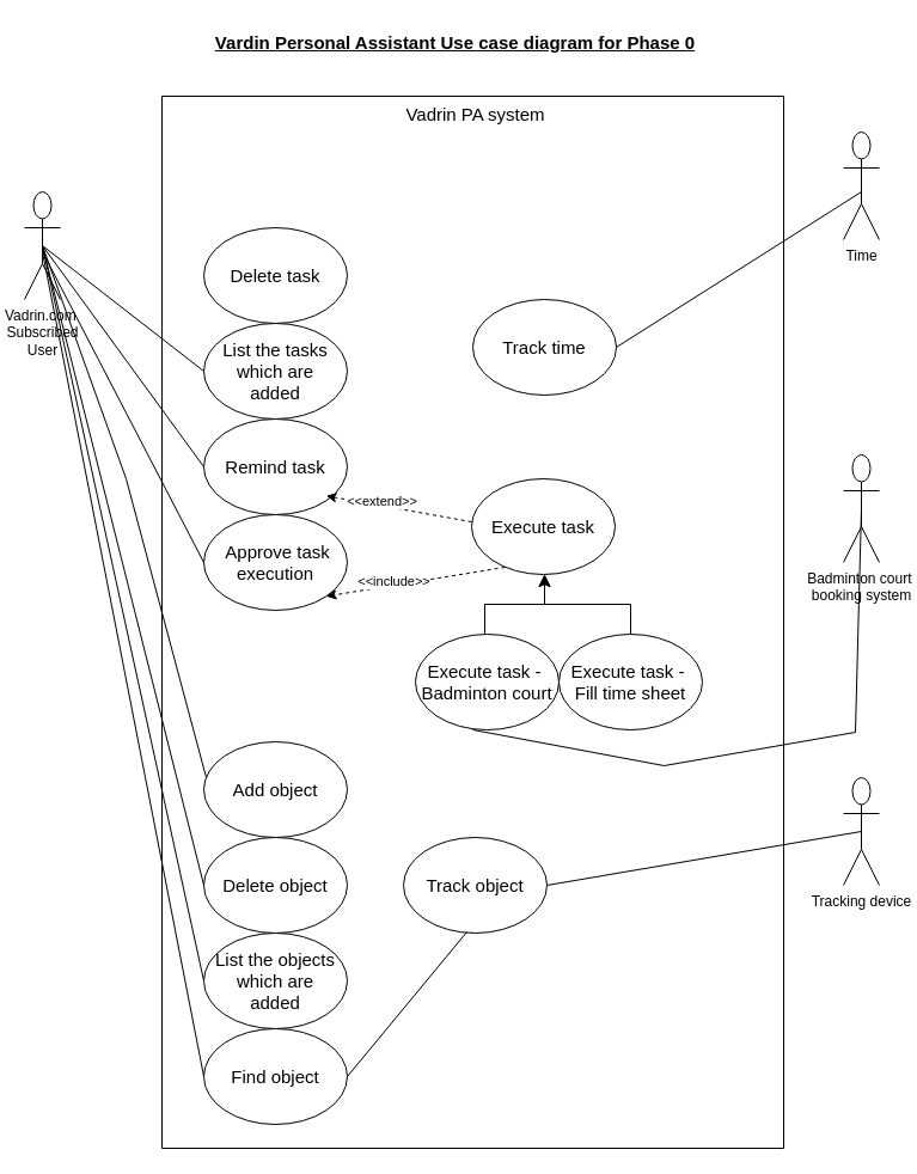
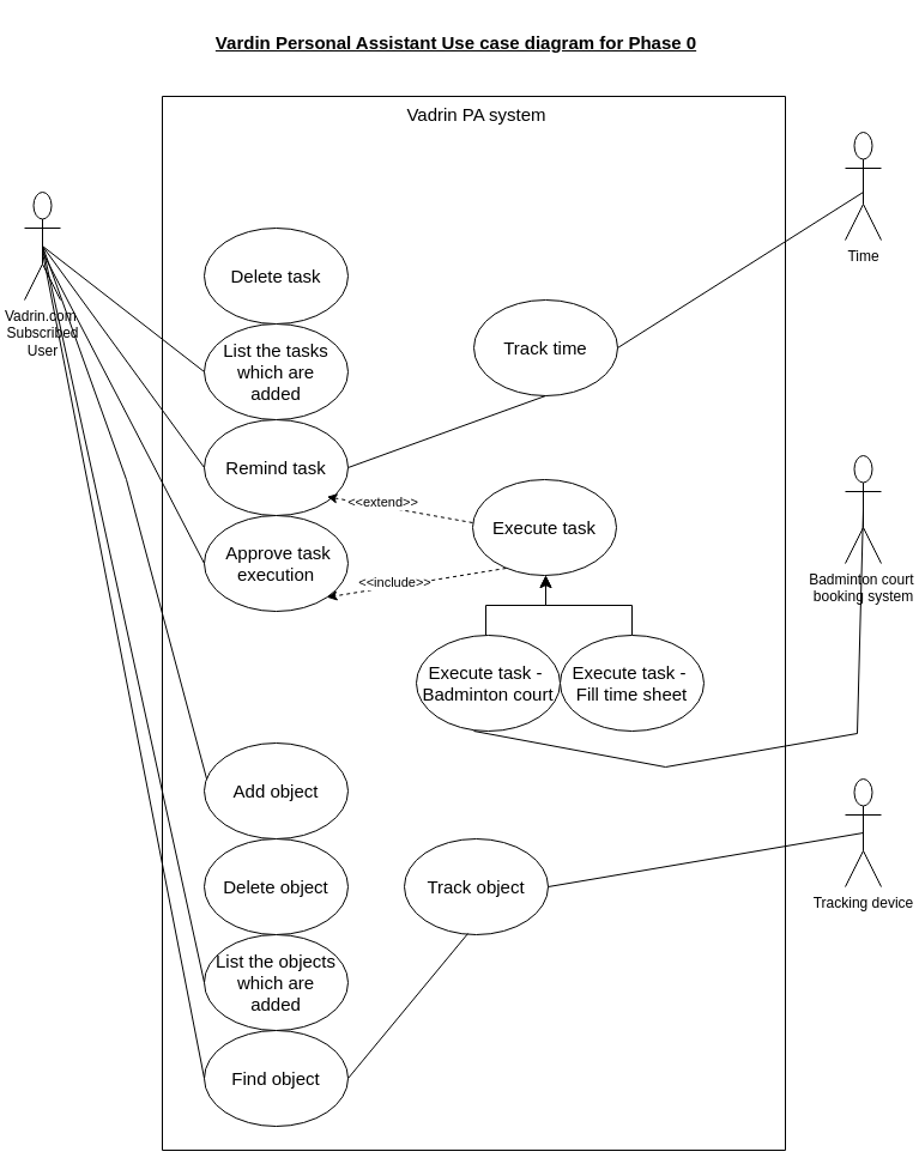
+ <mxCell id="14" value="" style="endArrow=none;html=1;rounded=0;fontSize=15;entryX=0.5;entryY=1;entryDx=0;entryDy=0;exitX=1;exitY=0.5;exitDx=0;exitDy=0;" edge="1" parent="2" source="9" target="13"><mxGeometry width="50" height="50" relative="1" as="geometry"><mxPoint x="332" y="170" as="sourcePoint" /><mxPoint x="595" y="90" as="targetPoint" /></mxGeometry></mxCell>
- <mxCell id="27" value="" style="endArrow=none;html=1;rounded=0;fontSize=15;entryX=0;entryY=0.5;entryDx=0;entryDy=0;exitX=0.5;exitY=0.5;exitDx=0;exitDy=0;exitPerimeter=0;" parent="1" source="26" target="3" edge="1"><mxGeometry width="50" height="50" relative="1" as="geometry"><mxPoint x="40" y="210" as="sourcePoint" /><mxPoint x="160" y="270" as="targetPoint" /></mxGeometry></mxCell>
